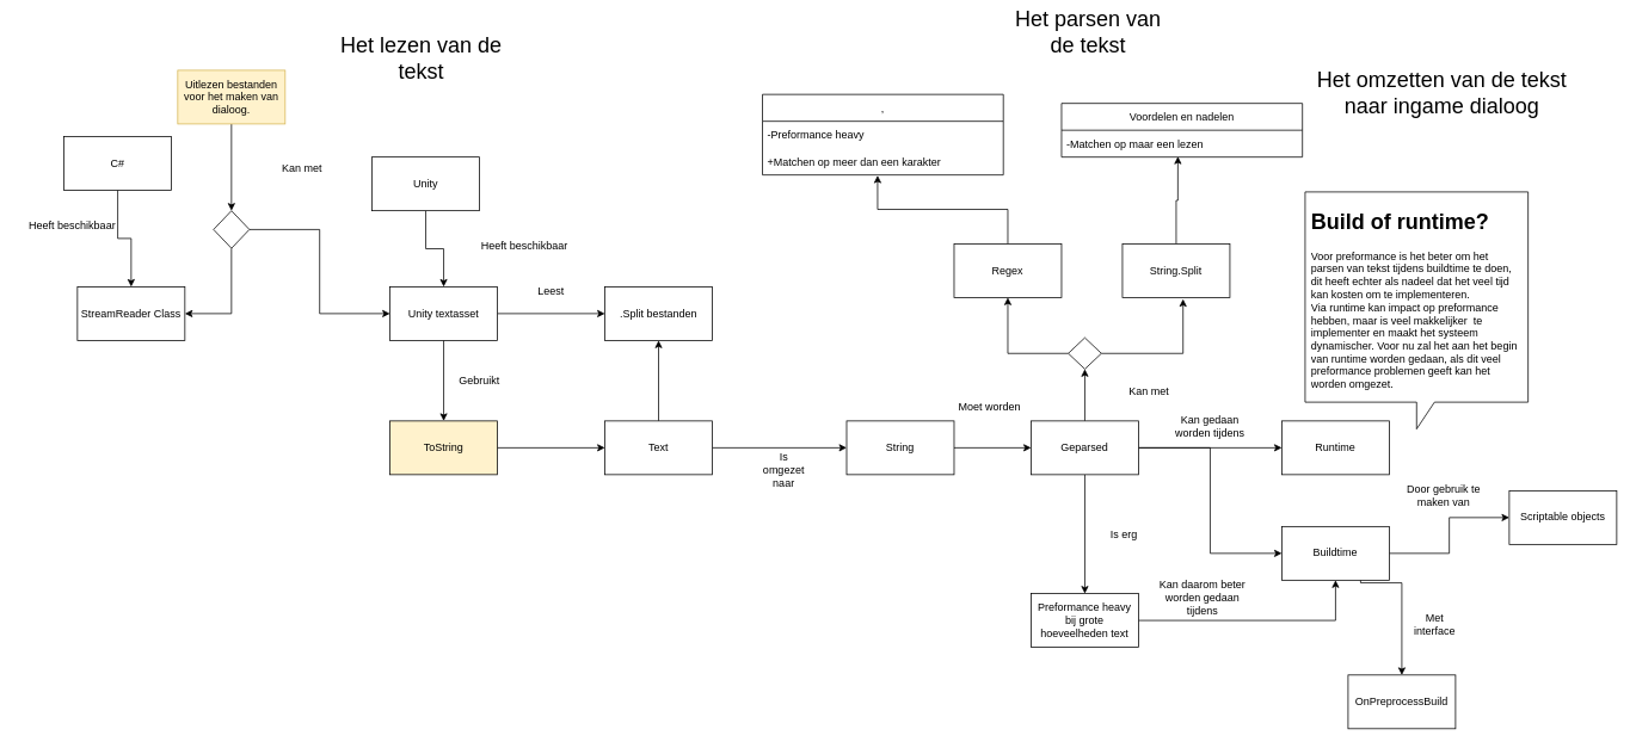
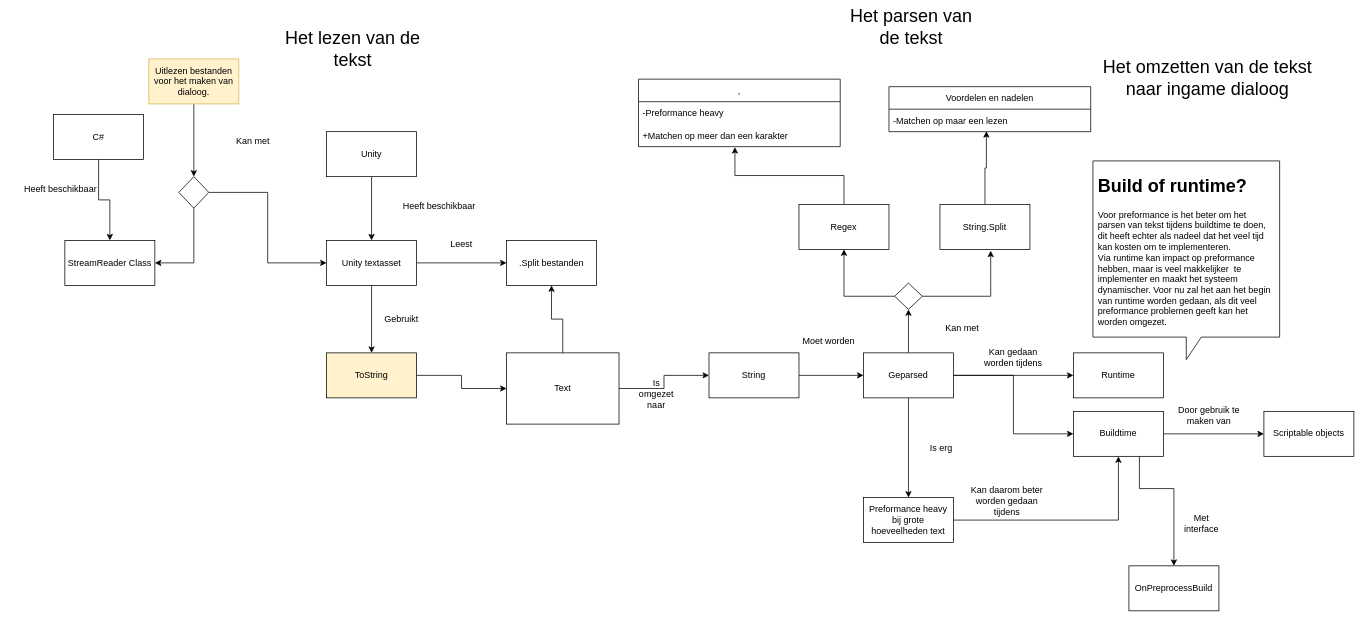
- <mxCell id="11" value="Unity" style="rounded=0;whiteSpace=wrap;html=1;fontSize=12;" parent="1" vertex="1"><mxGeometry x="415" y="175" width="120" height="60" as="geometry" /></mxCell>
+ <mxCell id="11" value="Unity" style="rounded=0;whiteSpace=wrap;html=1;fontSize=12;" parent="1" vertex="1"><mxGeometry x="435" y="175" width="120" height="60" as="geometry" /></mxCell>
- <mxCell id="18" value="Text" style="rounded=0;whiteSpace=wrap;html=1;fontSize=12;" parent="1" vertex="1"><mxGeometry x="675" y="470" width="120" height="60" as="geometry" /></mxCell>
+ <mxCell id="18" value="Text" style="rounded=0;whiteSpace=wrap;html=1;fontSize=12;" parent="1" vertex="1"><mxGeometry x="675" y="470" width="150" height="95" as="geometry" /></mxCell>
- <mxCell id="36" value="Buildtime" style="rounded=0;whiteSpace=wrap;html=1;" parent="1" vertex="1"><mxGeometry x="1431" y="588" width="120" height="60" as="geometry" /></mxCell>
+ <mxCell id="36" value="Buildtime" style="rounded=0;whiteSpace=wrap;html=1;" parent="1" vertex="1"><mxGeometry x="1431" y="548" width="120" height="60" as="geometry" /></mxCell>
